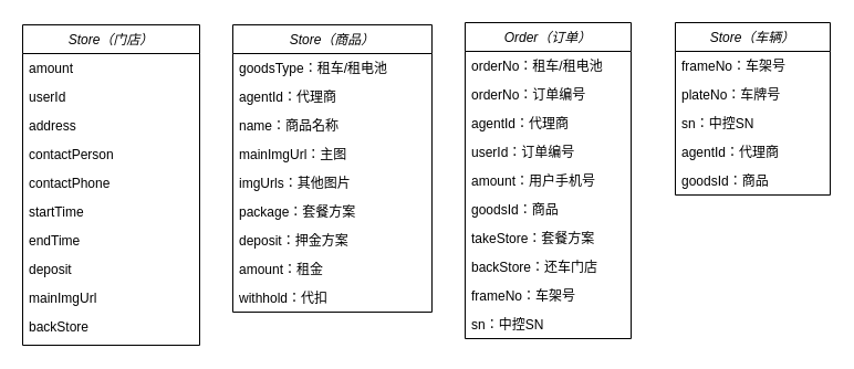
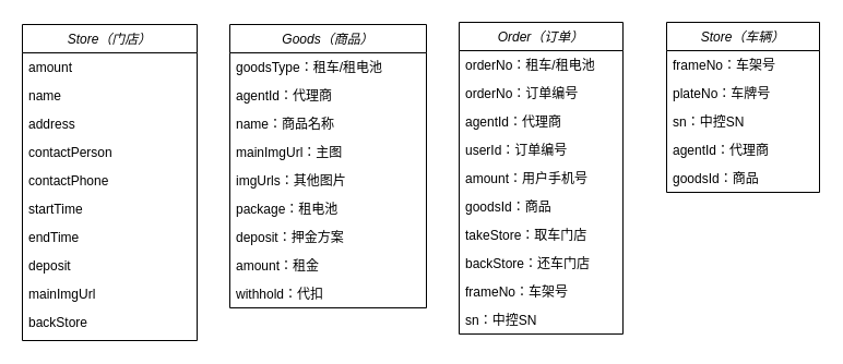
- <mxCell id="2" value="Store（商品）" style="swimlane;fontStyle=2;align=center;verticalAlign=top;childLayout=stackLayout;horizontal=1;startSize=26;horizontalStack=0;resizeParent=1;resizeLast=0;collapsible=1;marginBottom=0;rounded=0;shadow=0;strokeWidth=1;" parent="1" vertex="1"><mxGeometry x="210" y="22" width="180" height="260" as="geometry"><mxRectangle x="230" y="140" width="160" height="26" as="alternateBounds" /></mxGeometry></mxCell>
+ <mxCell id="2" value="Goods（商品）" style="swimlane;fontStyle=2;align=center;verticalAlign=top;childLayout=stackLayout;horizontal=1;startSize=26;horizontalStack=0;resizeParent=1;resizeLast=0;collapsible=1;marginBottom=0;rounded=0;shadow=0;strokeWidth=1;" parent="1" vertex="1"><mxGeometry x="210" y="22" width="180" height="260" as="geometry"><mxRectangle x="230" y="140" width="160" height="26" as="alternateBounds" /></mxGeometry></mxCell>
- <mxCell id="14" value="userId" style="text;strokeColor=none;fillColor=none;align=left;verticalAlign=top;spacingLeft=4;spacingRight=4;overflow=hidden;rotatable=0;points=[[0,0.5],[1,0.5]];portConstraint=eastwest;" parent="12" vertex="1"><mxGeometry y="52" width="160" height="26" as="geometry" /></mxCell>
+ <mxCell id="14" value="name" style="text;strokeColor=none;fillColor=none;align=left;verticalAlign=top;spacingLeft=4;spacingRight=4;overflow=hidden;rotatable=0;points=[[0,0.5],[1,0.5]];portConstraint=eastwest;" parent="12" vertex="1"><mxGeometry y="52" width="160" height="26" as="geometry" /></mxCell>
- <mxCell id="8" value="package：套餐方案" style="text;align=left;verticalAlign=top;spacingLeft=4;spacingRight=4;overflow=hidden;rotatable=0;points=[[0,0.5],[1,0.5]];portConstraint=eastwest;rounded=0;shadow=0;html=0;" parent="2" vertex="1"><mxGeometry y="156" width="180" height="26" as="geometry" /></mxCell>
+ <mxCell id="8" value="package：租电池" style="text;align=left;verticalAlign=top;spacingLeft=4;spacingRight=4;overflow=hidden;rotatable=0;points=[[0,0.5],[1,0.5]];portConstraint=eastwest;rounded=0;shadow=0;html=0;" parent="2" vertex="1"><mxGeometry y="156" width="180" height="26" as="geometry" /></mxCell>
- <mxCell id="36" value="takeStore：套餐方案" style="text;strokeColor=none;fillColor=none;align=left;verticalAlign=top;spacingLeft=4;spacingRight=4;overflow=hidden;rotatable=0;points=[[0,0.5],[1,0.5]];portConstraint=eastwest;" vertex="1" parent="29"><mxGeometry y="182" width="150" height="26" as="geometry" /></mxCell>
+ <mxCell id="36" value="takeStore：取车门店" style="text;strokeColor=none;fillColor=none;align=left;verticalAlign=top;spacingLeft=4;spacingRight=4;overflow=hidden;rotatable=0;points=[[0,0.5],[1,0.5]];portConstraint=eastwest;" vertex="1" parent="29"><mxGeometry y="182" width="150" height="26" as="geometry" /></mxCell>
